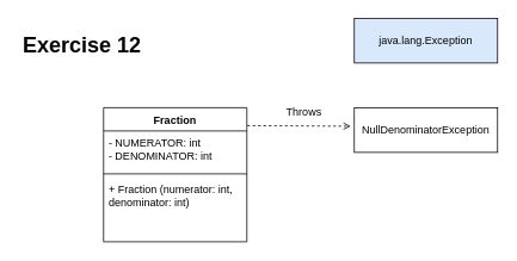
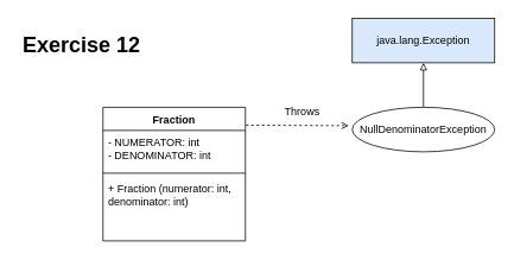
+ <mxCell id="7" style="edgeStyle=orthogonalEdgeStyle;rounded=0;orthogonalLoop=1;jettySize=auto;html=1;entryX=0.5;entryY=1;entryDx=0;entryDy=0;endArrow=block;endFill=0;" edge="1" parent="1" source="8" target="6"><mxGeometry relative="1" as="geometry" /></mxCell>
- <mxCell id="8" value="NullDenominatorException" style="html=1;whiteSpace=wrap;" vertex="1" parent="1"><mxGeometry x="395" y="120" width="160" height="50" as="geometry" /></mxCell>
+ <mxCell id="8" value="NullDenominatorException" style="ellipse;html=1;whiteSpace=wrap;" vertex="1" parent="1"><mxGeometry x="395" y="120" width="160" height="50" as="geometry" /></mxCell>
